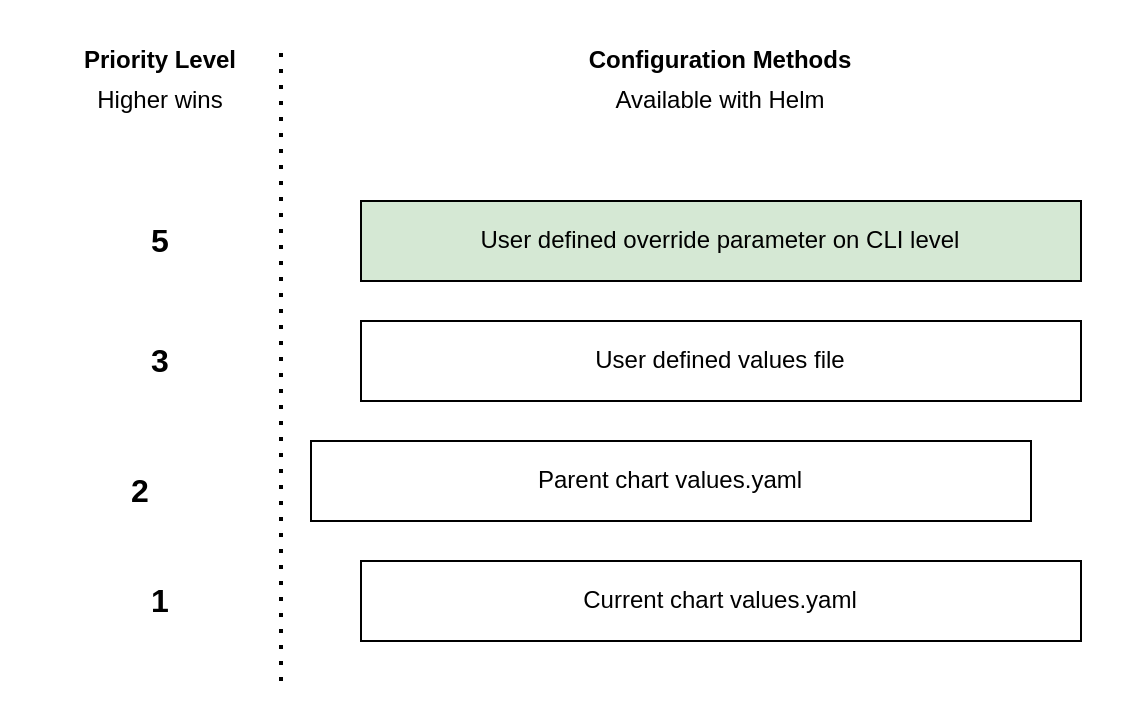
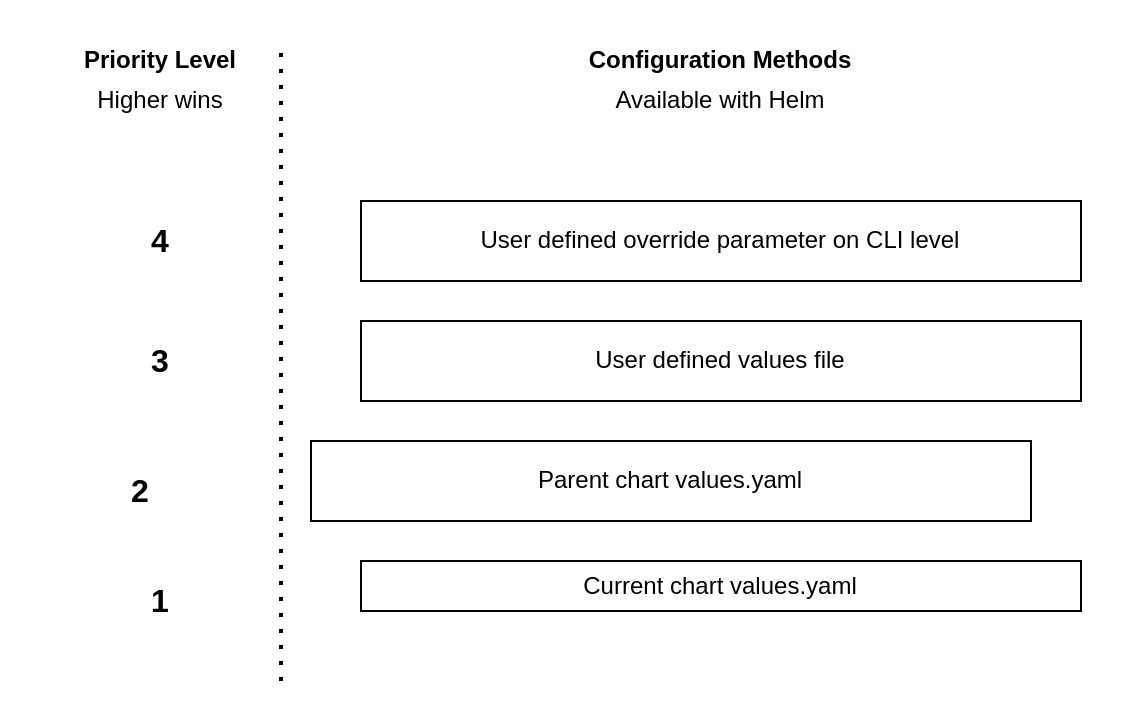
- <mxCell id="12" value="5" style="text;html=1;strokeColor=none;fillColor=none;align=center;verticalAlign=middle;whiteSpace=wrap;rounded=0;fontSize=16;fontStyle=1" parent="1" vertex="1"><mxGeometry x="60" y="100" width="40" height="40" as="geometry" /></mxCell>
+ <mxCell id="12" value="4" style="text;html=1;strokeColor=none;fillColor=none;align=center;verticalAlign=middle;whiteSpace=wrap;rounded=0;fontSize=16;fontStyle=1" parent="1" vertex="1"><mxGeometry x="60" y="100" width="40" height="40" as="geometry" /></mxCell>
- <mxCell id="6" value="User defined override parameter on CLI level" style="rounded=0;whiteSpace=wrap;html=1;fillColor=#d5e8d4;" parent="1" vertex="1"><mxGeometry x="180" y="100" width="360" height="40" as="geometry" /></mxCell>
+ <mxCell id="6" value="User defined override parameter on CLI level" style="rounded=0;whiteSpace=wrap;html=1;" parent="1" vertex="1"><mxGeometry x="180" y="100" width="360" height="40" as="geometry" /></mxCell>
- <mxCell id="2" value="Current chart values.yaml" style="rounded=0;whiteSpace=wrap;html=1;" parent="1" vertex="1"><mxGeometry x="180" y="280" width="360" height="40" as="geometry" /></mxCell>
+ <mxCell id="2" value="Current chart values.yaml" style="rounded=0;whiteSpace=wrap;html=1;" parent="1" vertex="1"><mxGeometry x="180" y="280" width="360" height="25" as="geometry" /></mxCell>
